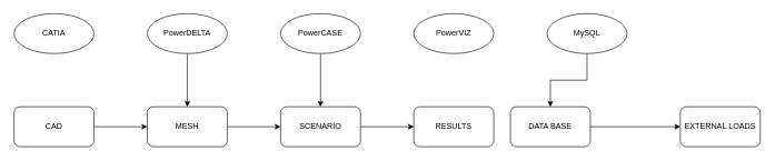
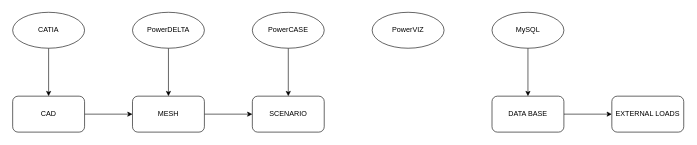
+ <mxCell id="3" value="" style="edgeStyle=orthogonalEdgeStyle;rounded=0;orthogonalLoop=1;jettySize=auto;html=1;" edge="1" parent="1" source="16" target="4"><mxGeometry relative="1" as="geometry" /></mxCell>
- <mxCell id="8" value="" style="edgeStyle=orthogonalEdgeStyle;rounded=0;orthogonalLoop=1;jettySize=auto;html=1;" edge="1" parent="1" source="10" target="11"><mxGeometry relative="1" as="geometry" /></mxCell>
- <mxCell id="11" value="RESULTS" style="rounded=1;whiteSpace=wrap;html=1;" vertex="1" parent="1"><mxGeometry x="620" y="160" width="120" height="60" as="geometry" /></mxCell>
- <mxCell id="14" value="DATA BASE" style="rounded=1;whiteSpace=wrap;html=1;" vertex="1" parent="1"><mxGeometry x="765" y="160" width="120" height="60" as="geometry" /></mxCell>
+ <mxCell id="14" value="DATA BASE" style="rounded=1;whiteSpace=wrap;html=1;" vertex="1" parent="1"><mxGeometry x="820" y="160" width="120" height="60" as="geometry" /></mxCell>
